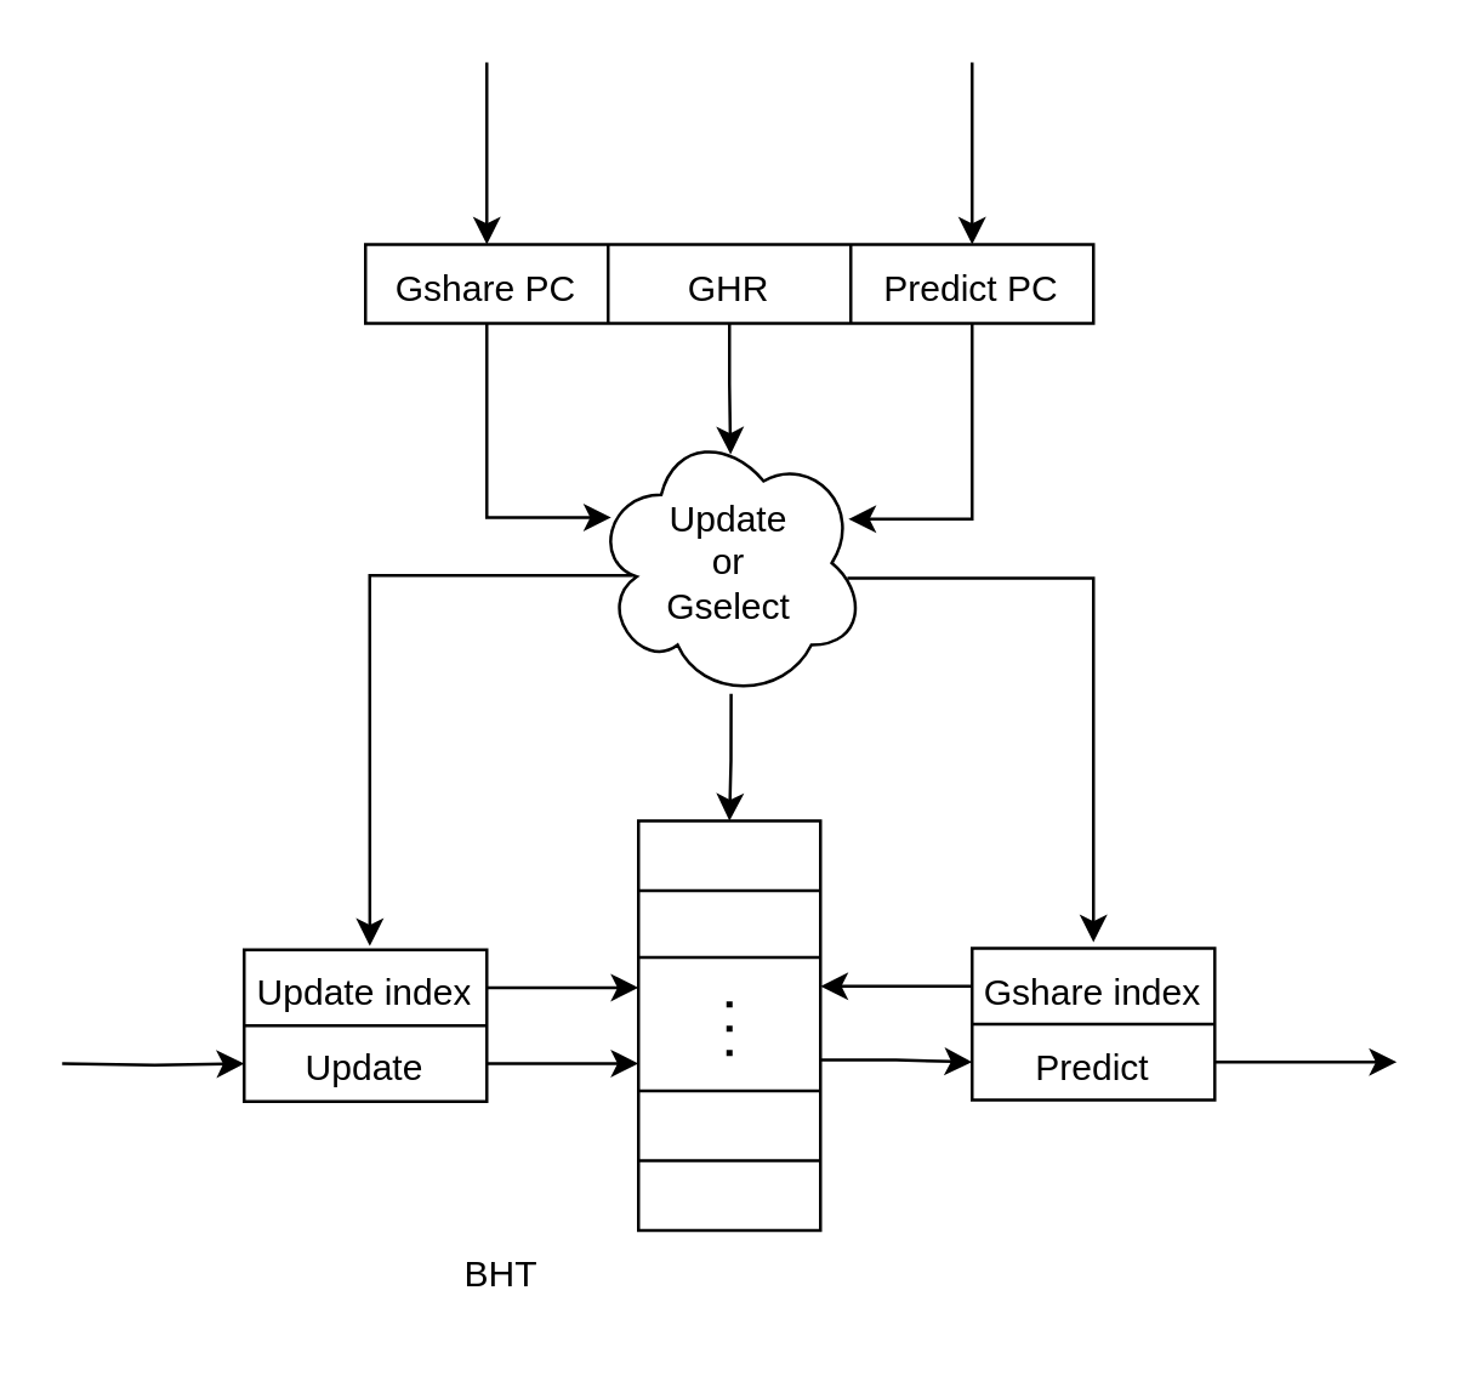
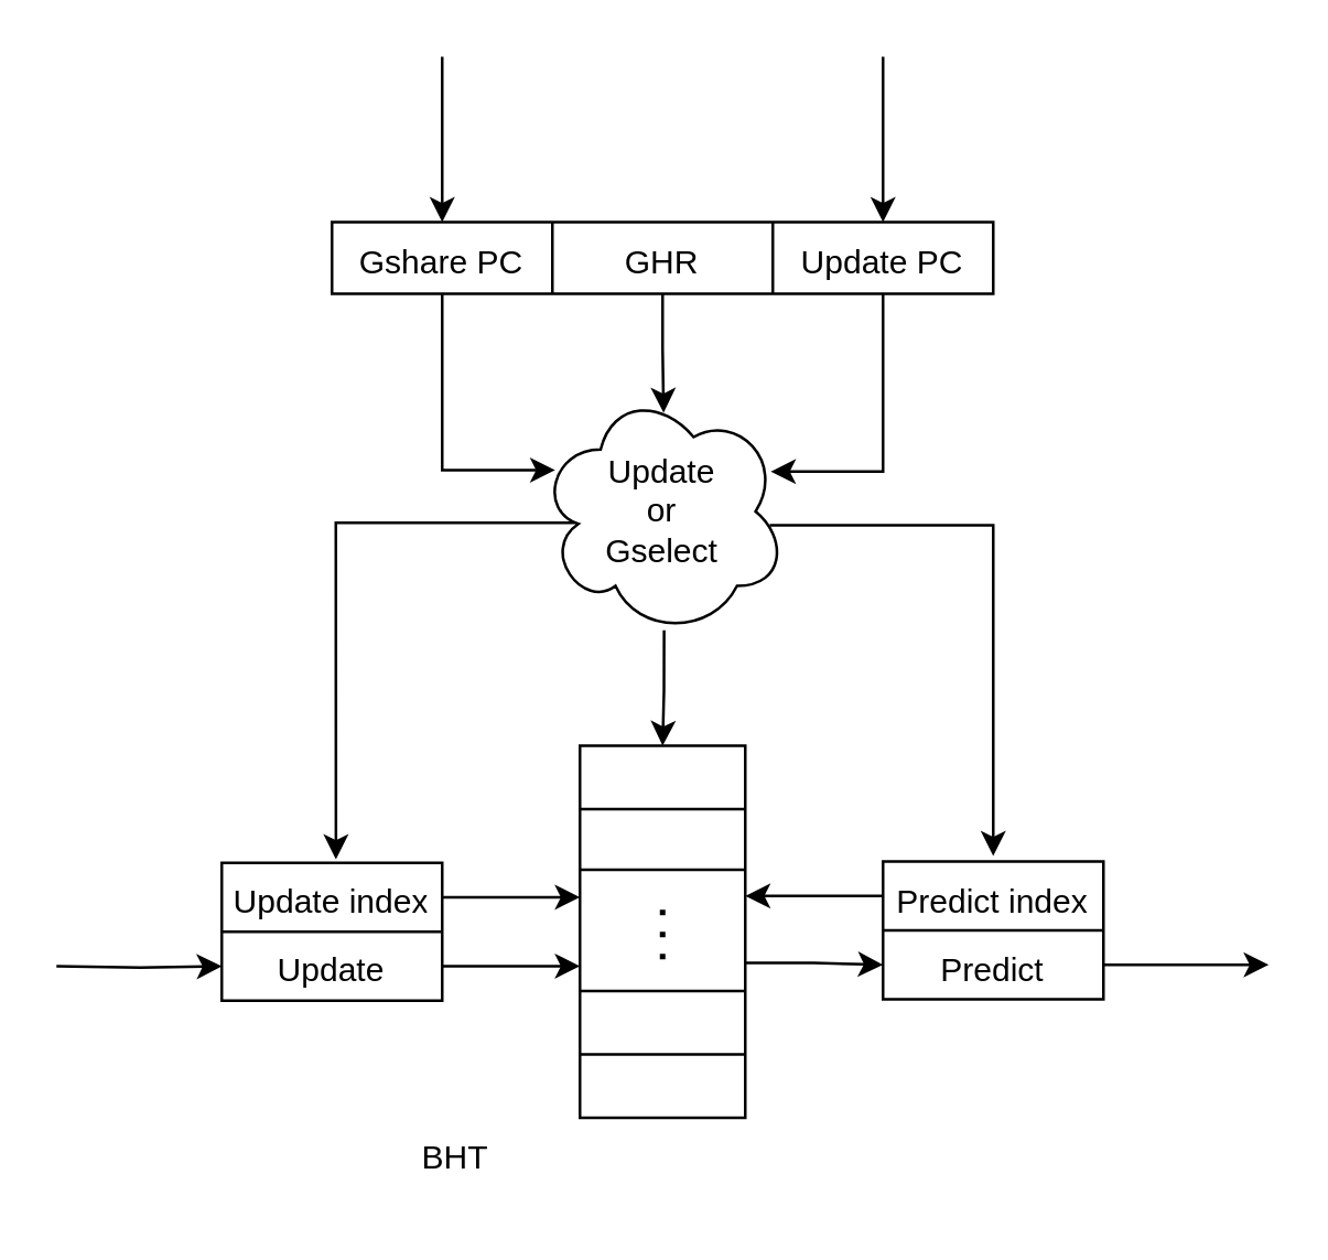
- <mxCell id="44" value="&lt;font style=&quot;font-size: 12px;&quot;&gt;Predict PC&lt;/font&gt;" style="shape=partialRectangle;html=1;whiteSpace=wrap;connectable=0;strokeColor=inherit;overflow=hidden;fillColor=none;top=0;left=0;bottom=0;right=0;pointerEvents=1;fontSize=16;" vertex="1" parent="41"><mxGeometry x="160" width="80" height="26" as="geometry"><mxRectangle width="80" height="26" as="alternateBounds" /></mxGeometry></mxCell>
+ <mxCell id="44" value="&lt;font style=&quot;font-size: 12px;&quot;&gt;Update PC&lt;/font&gt;" style="shape=partialRectangle;html=1;whiteSpace=wrap;connectable=0;strokeColor=inherit;overflow=hidden;fillColor=none;top=0;left=0;bottom=0;right=0;pointerEvents=1;fontSize=16;" vertex="1" parent="41"><mxGeometry x="160" width="80" height="26" as="geometry"><mxRectangle width="80" height="26" as="alternateBounds" /></mxGeometry></mxCell>
- <mxCell id="23" value="&lt;font style=&quot;font-size: 12px;&quot;&gt;Gshare index&lt;/font&gt;" style="shape=partialRectangle;html=1;whiteSpace=wrap;connectable=0;strokeColor=inherit;overflow=hidden;fillColor=none;top=0;left=0;bottom=0;right=0;pointerEvents=1;fontSize=16;" vertex="1" parent="22"><mxGeometry width="80" height="25" as="geometry"><mxRectangle width="80" height="25" as="alternateBounds" /></mxGeometry></mxCell>
+ <mxCell id="23" value="&lt;font style=&quot;font-size: 12px;&quot;&gt;Predict index&lt;/font&gt;" style="shape=partialRectangle;html=1;whiteSpace=wrap;connectable=0;strokeColor=inherit;overflow=hidden;fillColor=none;top=0;left=0;bottom=0;right=0;pointerEvents=1;fontSize=16;" vertex="1" parent="22"><mxGeometry width="80" height="25" as="geometry"><mxRectangle width="80" height="25" as="alternateBounds" /></mxGeometry></mxCell>
